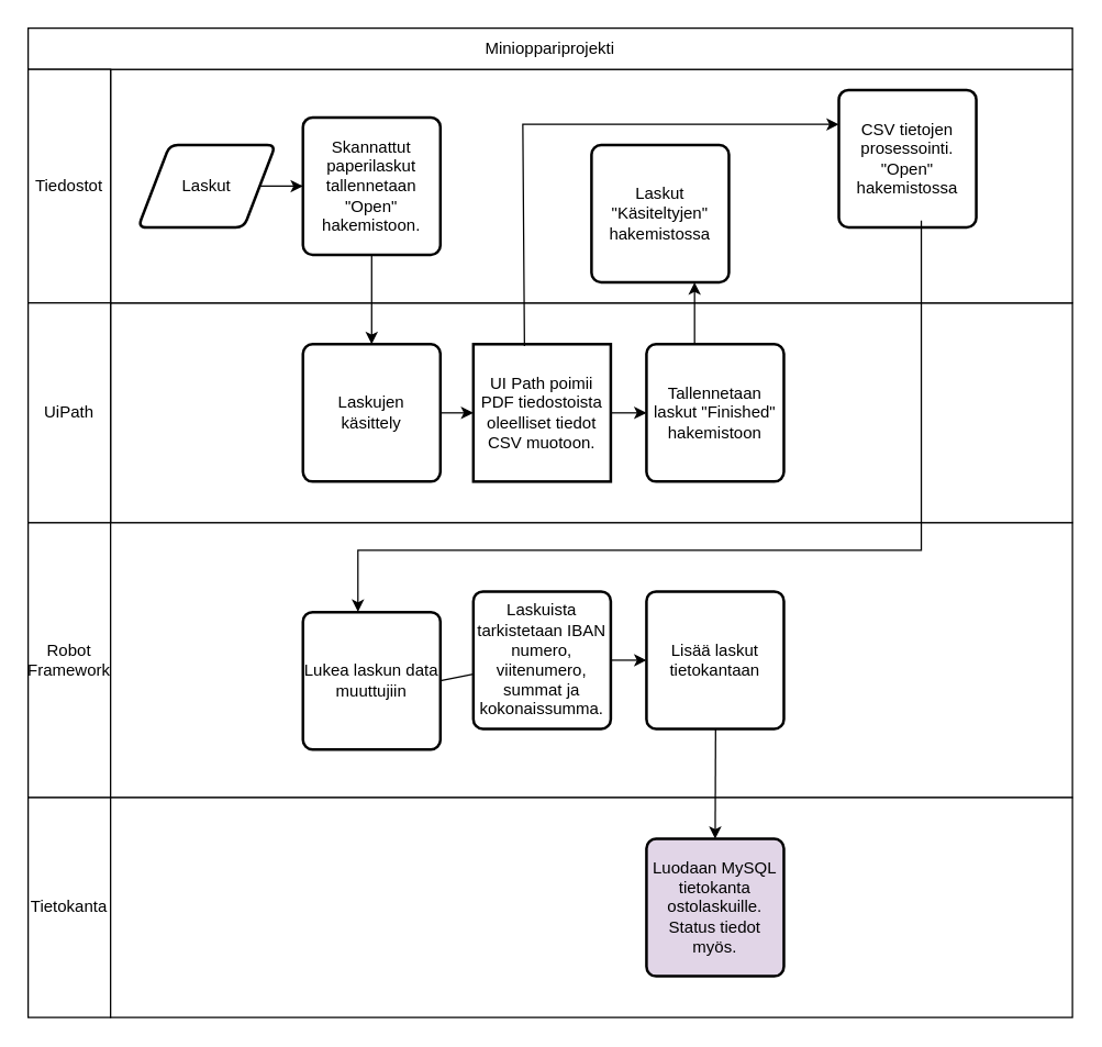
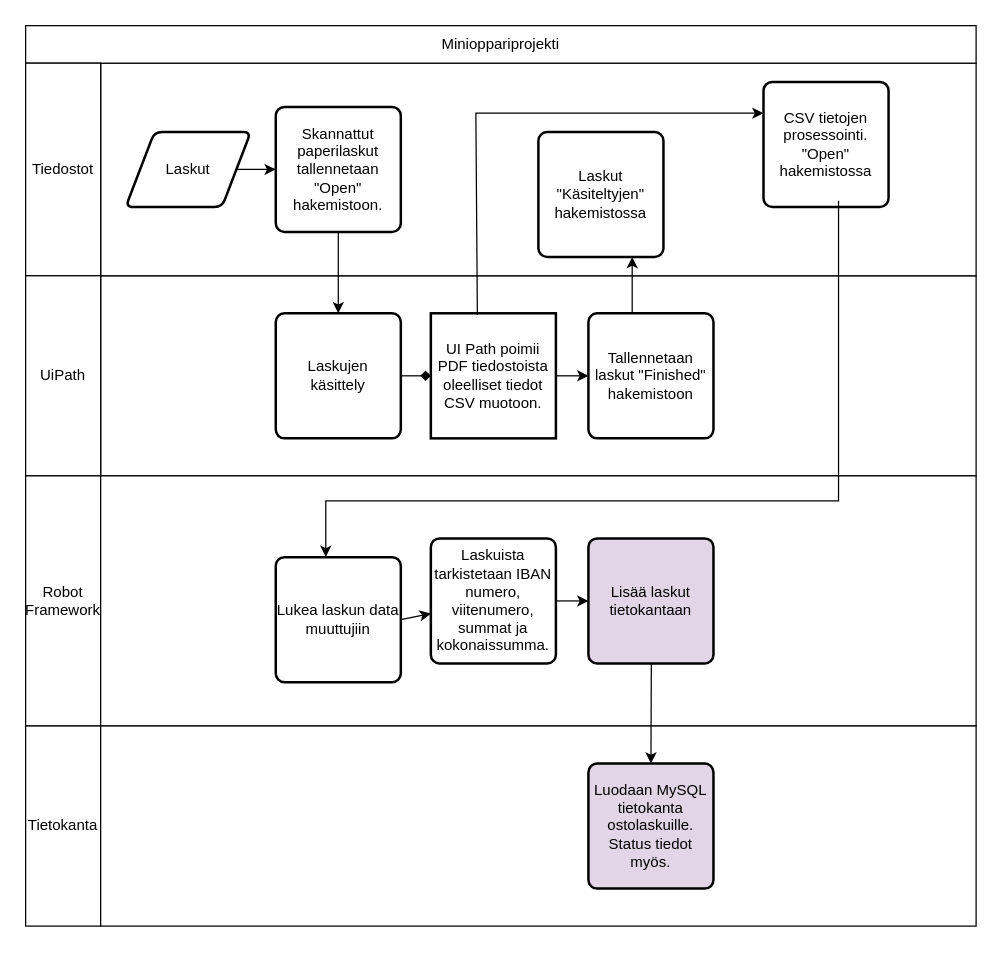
- <mxCell id="19" value="" style="endArrow=classic;html=1;rounded=0;exitX=1;exitY=0.5;exitDx=0;exitDy=0;entryX=0;entryY=0.5;entryDx=0;entryDy=0;" parent="1" source="17" target="5" edge="1"><mxGeometry width="50" height="50" relative="1" as="geometry"><mxPoint x="370" y="320" as="sourcePoint" /><mxPoint x="420" y="270" as="targetPoint" /></mxGeometry></mxCell>
+ <mxCell id="19" value="" style="endArrow=diamond;html=1;rounded=0;exitX=1;exitY=0.5;exitDx=0;exitDy=0;entryX=0;entryY=0.5;entryDx=0;entryDy=0;" parent="1" source="17" target="5" edge="1"><mxGeometry width="50" height="50" relative="1" as="geometry"><mxPoint x="370" y="320" as="sourcePoint" /><mxPoint x="420" y="270" as="targetPoint" /></mxGeometry></mxCell>
- <mxCell id="29" value="Lisää laskut tietokantaan" style="rounded=1;whiteSpace=wrap;html=1;absoluteArcSize=1;arcSize=14;strokeWidth=2;shadow=0;" parent="1" vertex="1"><mxGeometry x="470" y="430" width="100" height="100" as="geometry" /></mxCell>
+ <mxCell id="29" value="Lisää laskut tietokantaan" style="rounded=1;whiteSpace=wrap;html=1;absoluteArcSize=1;arcSize=14;strokeWidth=2;shadow=0;fillColor=#e1d5e7;" parent="1" vertex="1"><mxGeometry x="470" y="430" width="100" height="100" as="geometry" /></mxCell>
- <mxCell id="28" value="" style="endArrow=none;html=1;rounded=0;exitX=1;exitY=0.5;exitDx=0;exitDy=0;" parent="1" source="25" target="27" edge="1"><mxGeometry width="50" height="50" relative="1" as="geometry"><mxPoint x="370" y="440" as="sourcePoint" /><mxPoint x="420" y="390" as="targetPoint" /></mxGeometry></mxCell>
+ <mxCell id="28" value="" style="endArrow=classic;html=1;rounded=0;exitX=1;exitY=0.5;exitDx=0;exitDy=0;" parent="1" source="25" target="27" edge="1"><mxGeometry width="50" height="50" relative="1" as="geometry"><mxPoint x="370" y="440" as="sourcePoint" /><mxPoint x="420" y="390" as="targetPoint" /></mxGeometry></mxCell>
